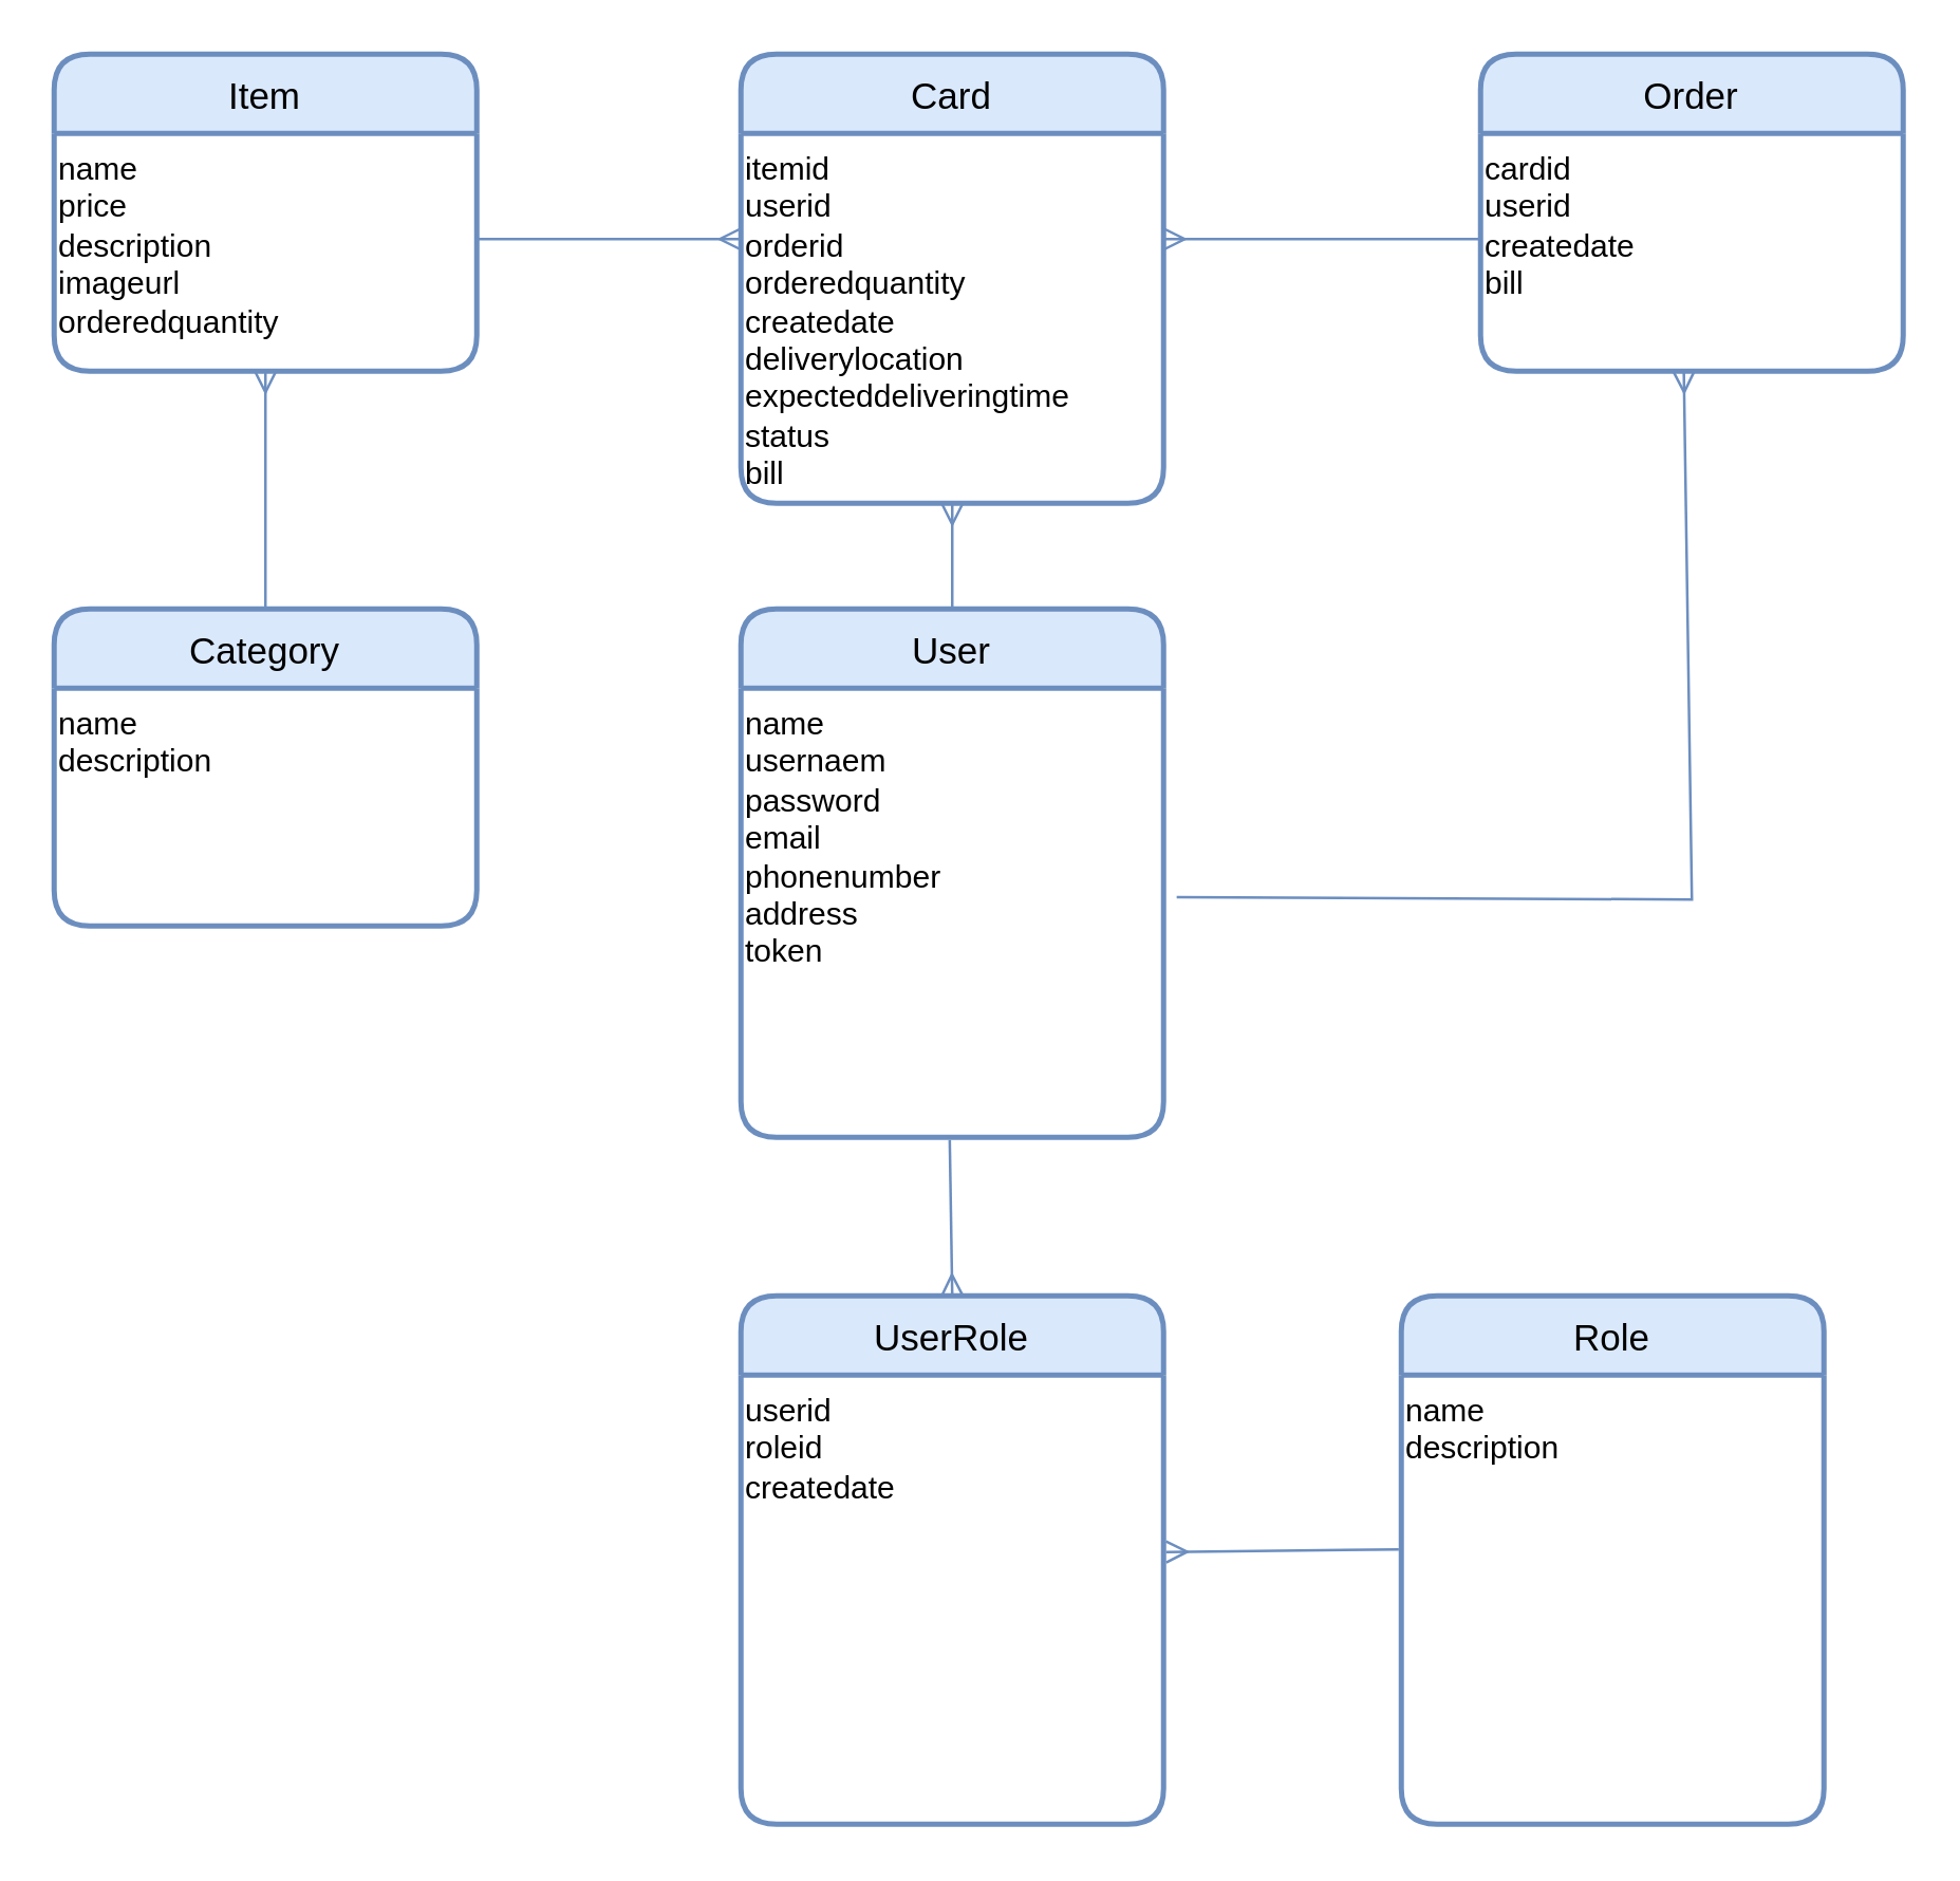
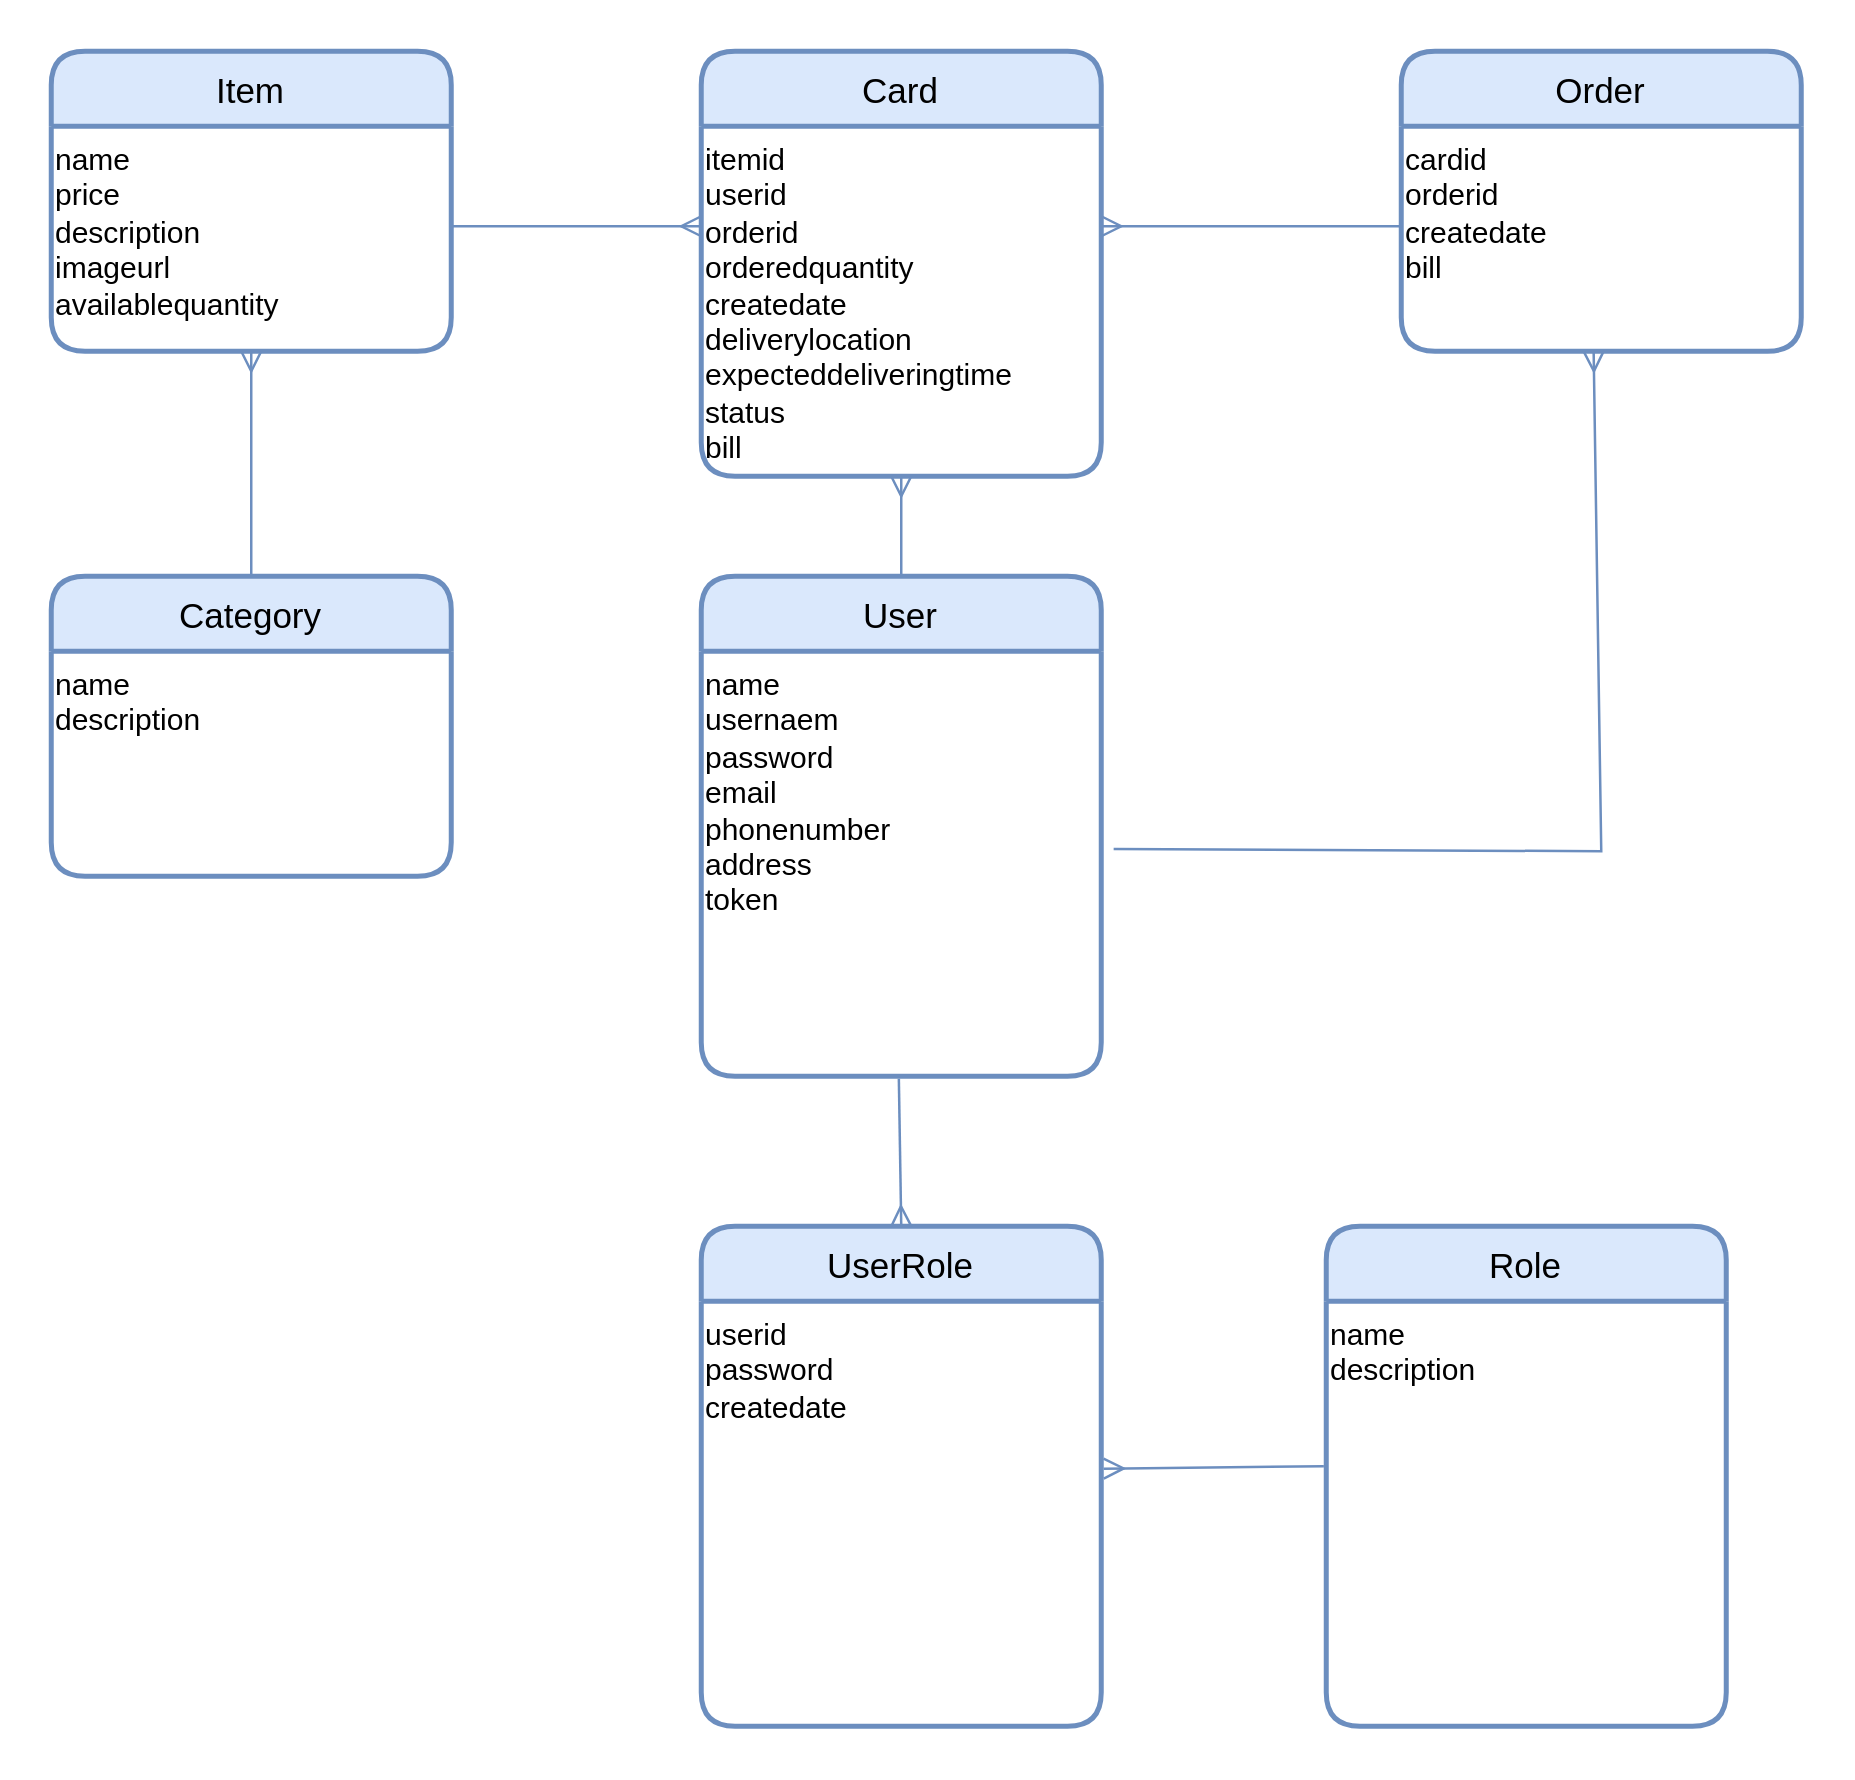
- <mxCell id="5" value="cardid&lt;br&gt;userid&lt;br&gt;createdate&lt;br&gt;bill" style="text;html=1;align=left;verticalAlign=top;resizable=0;points=[];autosize=1;strokeColor=none;fillColor=none;" vertex="1" parent="4"><mxGeometry y="30" width="160" height="90" as="geometry" /></mxCell>
+ <mxCell id="5" value="cardid&lt;br&gt;orderid&lt;br&gt;createdate&lt;br&gt;bill" style="text;html=1;align=left;verticalAlign=top;resizable=0;points=[];autosize=1;strokeColor=none;fillColor=none;" vertex="1" parent="4"><mxGeometry y="30" width="160" height="90" as="geometry" /></mxCell>
- <mxCell id="3" value="name&lt;br&gt;price&lt;br&gt;description&lt;br&gt;imageurl&lt;br&gt;orderedquantity" style="text;html=1;align=left;verticalAlign=top;resizable=0;points=[];autosize=1;strokeColor=none;fillColor=none;" vertex="1" parent="2"><mxGeometry y="30" width="160" height="90" as="geometry" /></mxCell>
+ <mxCell id="3" value="name&lt;br&gt;price&lt;br&gt;description&lt;br&gt;imageurl&lt;br&gt;availablequantity" style="text;html=1;align=left;verticalAlign=top;resizable=0;points=[];autosize=1;strokeColor=none;fillColor=none;" vertex="1" parent="2"><mxGeometry y="30" width="160" height="90" as="geometry" /></mxCell>
- <mxCell id="11" value="userid&lt;br&gt;roleid&lt;br&gt;createdate" style="text;html=1;align=left;verticalAlign=top;resizable=0;points=[];autosize=1;strokeColor=none;fillColor=none;" vertex="1" parent="10"><mxGeometry y="30" width="160" height="170" as="geometry" /></mxCell>
+ <mxCell id="11" value="userid&lt;br&gt;password&lt;br&gt;createdate" style="text;html=1;align=left;verticalAlign=top;resizable=0;points=[];autosize=1;strokeColor=none;fillColor=none;" vertex="1" parent="10"><mxGeometry y="30" width="160" height="170" as="geometry" /></mxCell>
